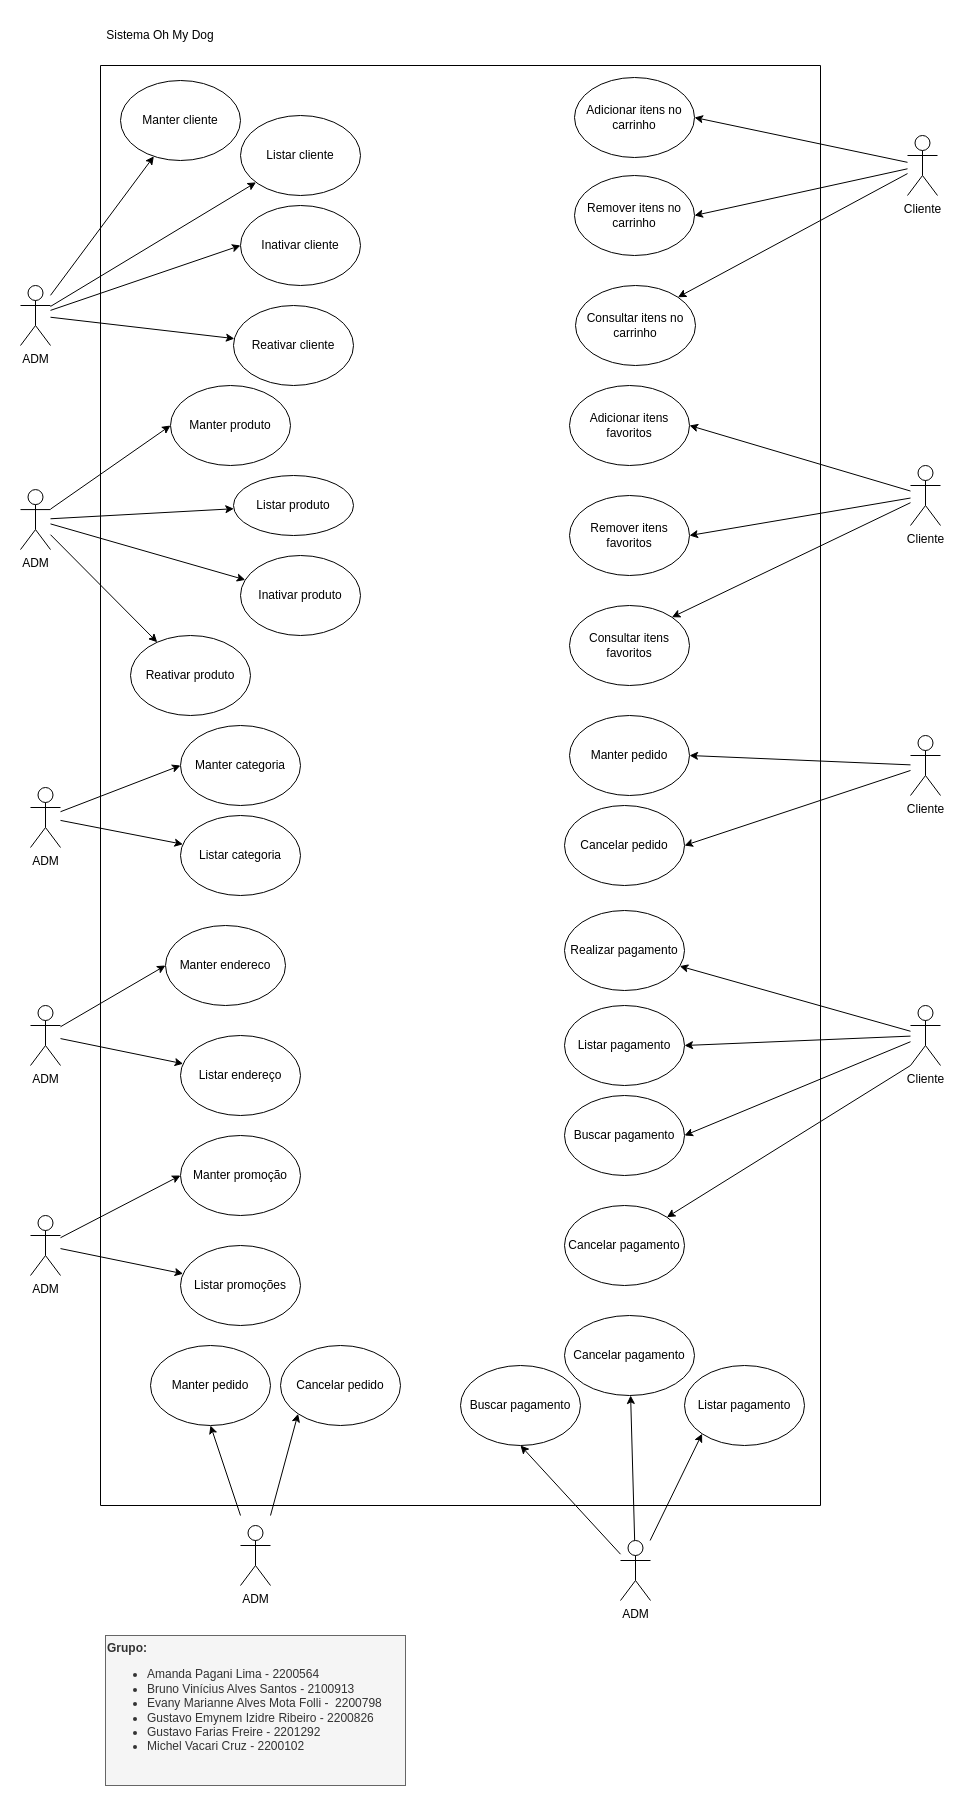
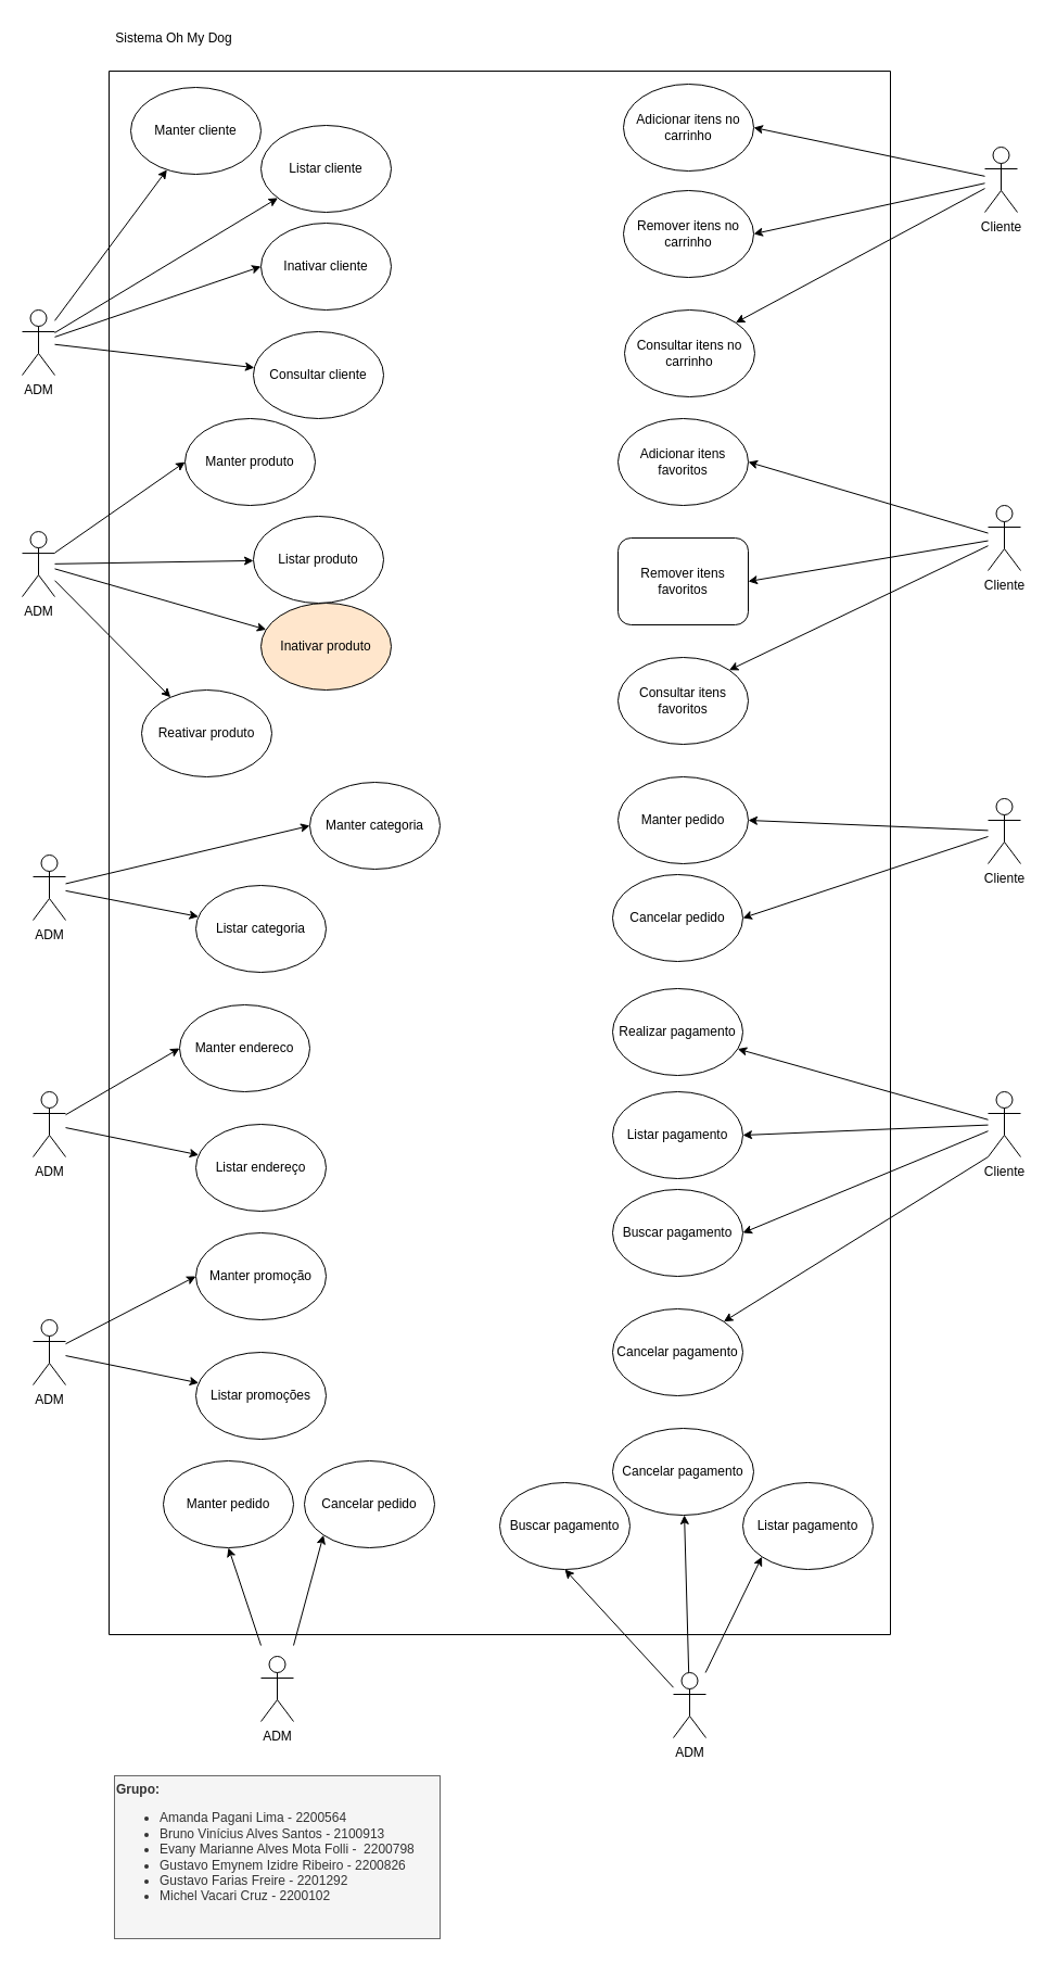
- <mxCell id="14" value="Reativar cliente" style="ellipse;whiteSpace=wrap;html=1;" vertex="1" parent="2"><mxGeometry x="133" y="240" width="120" height="80" as="geometry" /></mxCell>
+ <mxCell id="14" value="Consultar cliente" style="ellipse;whiteSpace=wrap;html=1;" vertex="1" parent="2"><mxGeometry x="133" y="240" width="120" height="80" as="geometry" /></mxCell>
- <mxCell id="9" value="Listar produto" style="ellipse;whiteSpace=wrap;html=1;" vertex="1" parent="2"><mxGeometry x="133" y="410.0" width="120" height="60" as="geometry" /></mxCell>
+ <mxCell id="9" value="Listar produto" style="ellipse;whiteSpace=wrap;html=1;" vertex="1" parent="2"><mxGeometry x="133" y="410.0" width="120" height="80" as="geometry" /></mxCell>
- <mxCell id="44" value="Remover itens favoritos" style="ellipse;whiteSpace=wrap;html=1;" vertex="1" parent="2"><mxGeometry x="469" y="430" width="120" height="80" as="geometry" /></mxCell>
+ <mxCell id="44" value="Remover itens favoritos" style="whiteSpace=wrap;html=1;rounded=1;" vertex="1" parent="2"><mxGeometry x="469" y="430" width="120" height="80" as="geometry" /></mxCell>
- <mxCell id="7" value="Inativar produto" style="ellipse;whiteSpace=wrap;html=1;" vertex="1" parent="2"><mxGeometry x="140" y="490.0" width="120" height="80" as="geometry" /></mxCell>
+ <mxCell id="7" value="Inativar produto" style="ellipse;whiteSpace=wrap;html=1;fillColor=#ffe6cc;" vertex="1" parent="2"><mxGeometry x="140" y="490.0" width="120" height="80" as="geometry" /></mxCell>
- <mxCell id="8" value="Manter categoria" style="ellipse;whiteSpace=wrap;html=1;" vertex="1" parent="2"><mxGeometry x="80" y="660" width="120" height="80" as="geometry" /></mxCell>
+ <mxCell id="8" value="Manter categoria" style="ellipse;whiteSpace=wrap;html=1;" vertex="1" parent="2"><mxGeometry x="185" y="655" width="120" height="80" as="geometry" /></mxCell>
